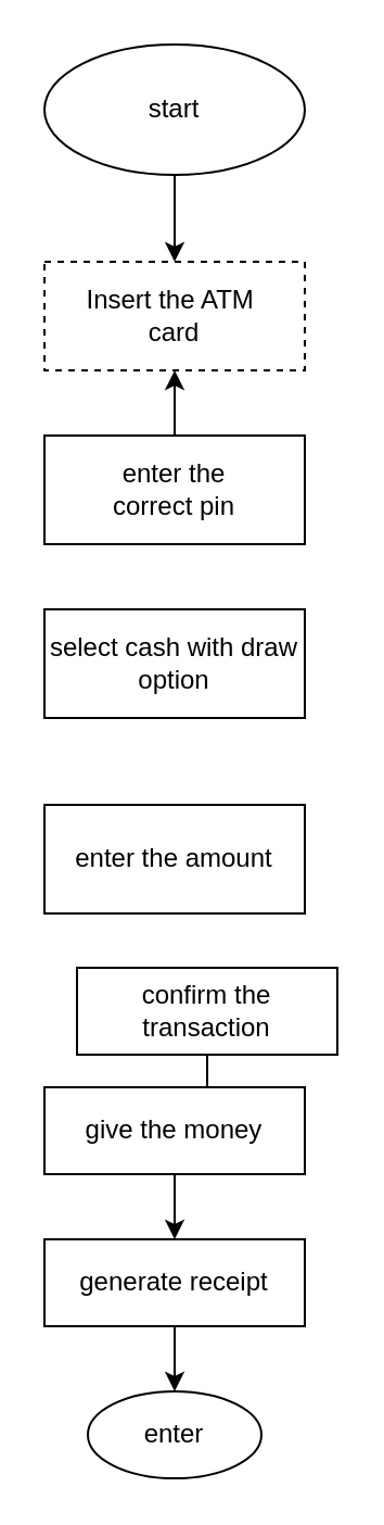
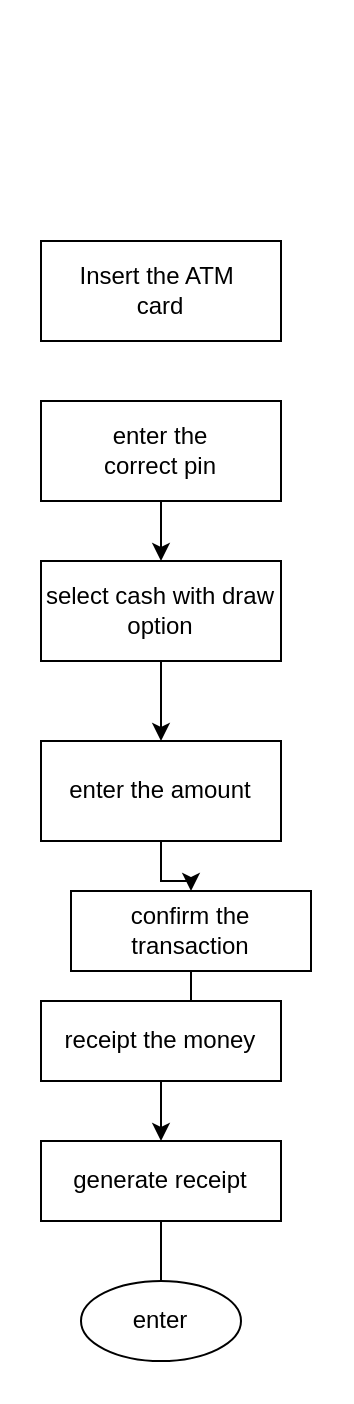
- <mxCell id="3" value="start" style="ellipse;whiteSpace=wrap;html=1;" vertex="1" parent="1"><mxGeometry x="20" y="20" width="120" height="60" as="geometry" /></mxCell>
- <mxCell id="2" value="" style="edgeStyle=orthogonalEdgeStyle;rounded=0;orthogonalLoop=1;jettySize=auto;html=1;" edge="1" parent="1" source="3" target="4"><mxGeometry relative="1" as="geometry" /></mxCell>
- <mxCell id="4" value="Insert the ATM&amp;nbsp;&lt;br&gt;card" style="whiteSpace=wrap;html=1;dashed=1;" vertex="1" parent="1"><mxGeometry x="20" y="120" width="120" height="50" as="geometry" /></mxCell>
+ <mxCell id="4" value="Insert the ATM&amp;nbsp;&lt;br&gt;card" style="whiteSpace=wrap;html=1;" vertex="1" parent="1"><mxGeometry x="20" y="120" width="120" height="50" as="geometry" /></mxCell>
- <mxCell id="5" value="" style="edgeStyle=orthogonalEdgeStyle;rounded=0;orthogonalLoop=1;jettySize=auto;html=1;" edge="1" parent="1" source="6" target="4"><mxGeometry relative="1" as="geometry" /></mxCell>
+ <mxCell id="5" value="" style="edgeStyle=orthogonalEdgeStyle;rounded=0;orthogonalLoop=1;jettySize=auto;html=1;" edge="1" parent="1" source="6" target="8"><mxGeometry relative="1" as="geometry" /></mxCell>
+ <mxCell id="7" value="" style="edgeStyle=orthogonalEdgeStyle;rounded=0;orthogonalLoop=1;jettySize=auto;html=1;" edge="1" parent="1" source="8" target="10"><mxGeometry relative="1" as="geometry" /></mxCell>
+ <mxCell id="9" value="" style="edgeStyle=orthogonalEdgeStyle;rounded=0;orthogonalLoop=1;jettySize=auto;html=1;" edge="1" parent="1" source="10" target="12"><mxGeometry relative="1" as="geometry" /></mxCell>
- <mxCell id="14" value="give the money" style="whiteSpace=wrap;html=1;" vertex="1" parent="1"><mxGeometry x="20" y="500" width="120" height="40" as="geometry" /></mxCell>
+ <mxCell id="14" value="receipt the money" style="whiteSpace=wrap;html=1;" vertex="1" parent="1"><mxGeometry x="20" y="500" width="120" height="40" as="geometry" /></mxCell>
- <mxCell id="15" value="" style="edgeStyle=orthogonalEdgeStyle;rounded=0;orthogonalLoop=1;jettySize=auto;html=1;" edge="1" parent="1" source="16" target="17"><mxGeometry relative="1" as="geometry" /></mxCell>
+ <mxCell id="15" value="" style="edgeStyle=orthogonalEdgeStyle;rounded=0;orthogonalLoop=1;jettySize=auto;html=1;endArrow=none;" edge="1" parent="1" source="16" target="17"><mxGeometry relative="1" as="geometry" /></mxCell>
